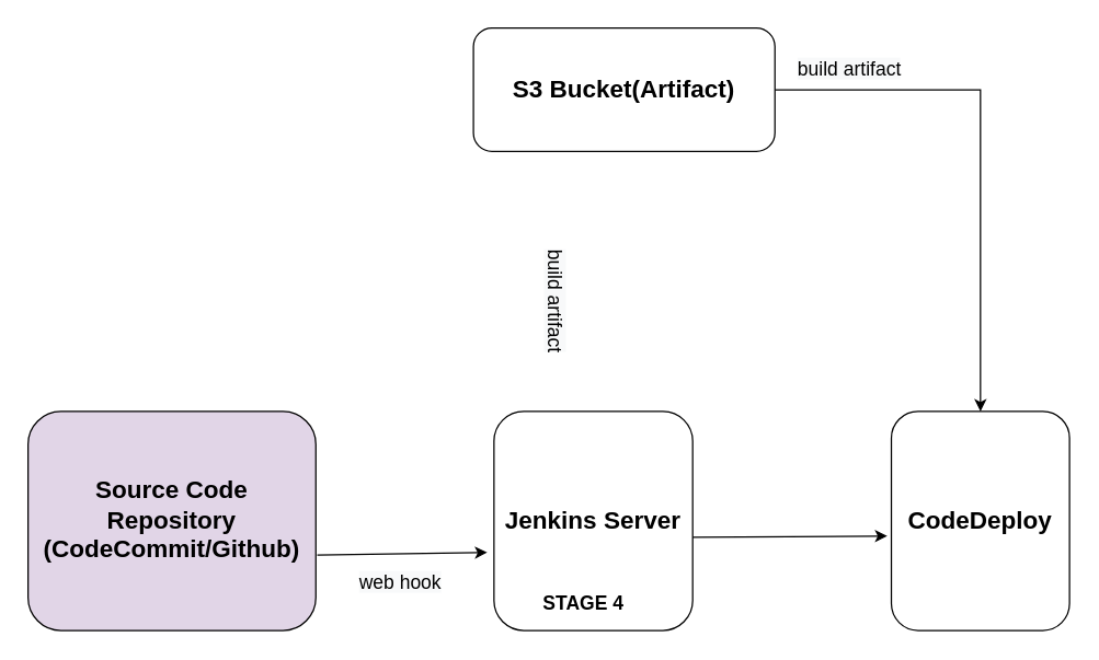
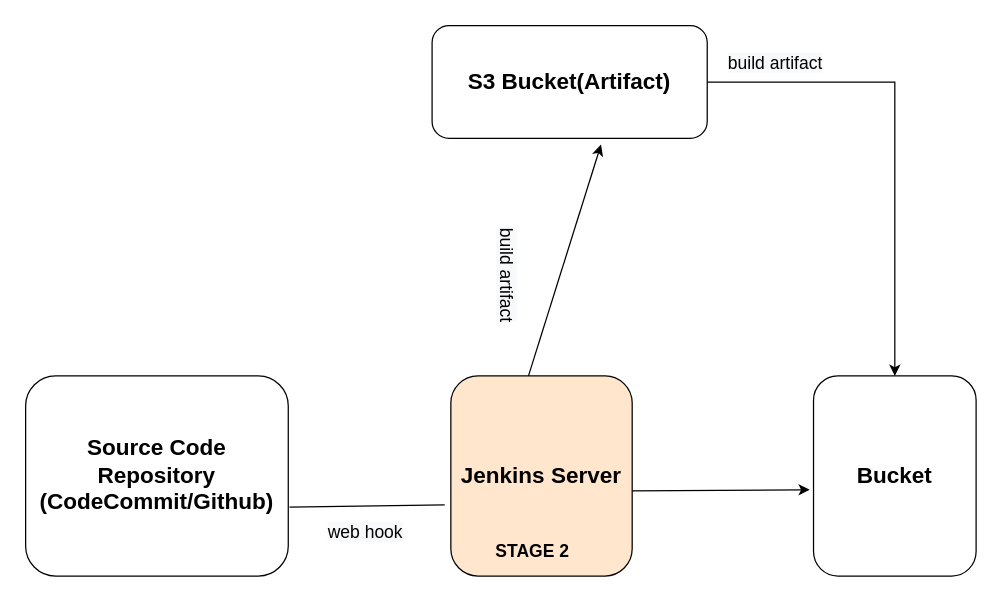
+ <mxCell id="12" value="" style="endArrow=classic;html=1;rounded=0;exitX=0.428;exitY=0;exitDx=0;exitDy=0;exitPerimeter=0;entryX=0.614;entryY=1.056;entryDx=0;entryDy=0;entryPerimeter=0;" edge="1" parent="1" source="3" target="6"><mxGeometry width="50" height="50" relative="1" as="geometry"><mxPoint x="700" y="350" as="sourcePoint" /><mxPoint x="750" y="300" as="targetPoint" /></mxGeometry></mxCell>
- <mxCell id="2" value="&lt;font style=&quot;font-size: 18px&quot;&gt;&lt;b&gt;Source Code Repository&lt;br&gt;(CodeCommit/Github)&lt;/b&gt;&lt;/font&gt;" style="rounded=1;whiteSpace=wrap;html=1;fillColor=#e1d5e7;" parent="1" vertex="1"><mxGeometry x="20" y="300" width="210" height="160" as="geometry" /></mxCell>
+ <mxCell id="2" value="&lt;font style=&quot;font-size: 18px&quot;&gt;&lt;b&gt;Source Code Repository&lt;br&gt;(CodeCommit/Github)&lt;/b&gt;&lt;/font&gt;" style="rounded=1;whiteSpace=wrap;html=1;" parent="1" vertex="1"><mxGeometry x="20" y="300" width="210" height="160" as="geometry" /></mxCell>
- <mxCell id="3" value="&lt;span style=&quot;font-size: 18px;&quot;&gt;&lt;b&gt;Jenkins Server&lt;/b&gt;&lt;/span&gt;" style="rounded=1;whiteSpace=wrap;html=1;" parent="1" vertex="1"><mxGeometry x="360" y="300" width="145" height="160" as="geometry" /></mxCell>
+ <mxCell id="3" value="&lt;span style=&quot;font-size: 18px;&quot;&gt;&lt;b&gt;Jenkins Server&lt;/b&gt;&lt;/span&gt;" style="rounded=1;whiteSpace=wrap;html=1;fillColor=#ffe6cc;" parent="1" vertex="1"><mxGeometry x="360" y="300" width="145" height="160" as="geometry" /></mxCell>
- <mxCell id="4" value="&lt;font style=&quot;font-size: 18px&quot;&gt;&lt;b&gt;CodeDeploy&lt;/b&gt;&lt;/font&gt;" style="rounded=1;whiteSpace=wrap;html=1;" parent="1" vertex="1"><mxGeometry x="650" y="300" width="130" height="160" as="geometry" /></mxCell>
+ <mxCell id="4" value="&lt;font style=&quot;font-size: 18px&quot;&gt;&lt;b&gt;Bucket&lt;/b&gt;&lt;/font&gt;" style="rounded=1;whiteSpace=wrap;html=1;" parent="1" vertex="1"><mxGeometry x="650" y="300" width="130" height="160" as="geometry" /></mxCell>
- <mxCell id="10" value="" style="endArrow=classic;html=1;rounded=0;exitX=1.005;exitY=0.656;exitDx=0;exitDy=0;exitPerimeter=0;entryX=-0.034;entryY=0.644;entryDx=0;entryDy=0;entryPerimeter=0;" edge="1" parent="1" source="2" target="3"><mxGeometry width="50" height="50" relative="1" as="geometry"><mxPoint x="700" y="350" as="sourcePoint" /><mxPoint x="750" y="300" as="targetPoint" /></mxGeometry></mxCell>
+ <mxCell id="10" value="" style="endArrow=none;html=1;rounded=0;exitX=1.005;exitY=0.656;exitDx=0;exitDy=0;exitPerimeter=0;entryX=-0.034;entryY=0.644;entryDx=0;entryDy=0;entryPerimeter=0;" edge="1" parent="1" source="2" target="3"><mxGeometry width="50" height="50" relative="1" as="geometry"><mxPoint x="700" y="350" as="sourcePoint" /><mxPoint x="750" y="300" as="targetPoint" /></mxGeometry></mxCell>
- <mxCell id="9" value="&lt;b&gt;&lt;font style=&quot;font-size: 14px&quot;&gt;STAGE 4&lt;/font&gt;&lt;/b&gt;" style="text;html=1;align=center;verticalAlign=middle;resizable=0;points=[];autosize=1;" parent="1" vertex="1"><mxGeometry x="390" y="430" width="70" height="20" as="geometry" /></mxCell>
+ <mxCell id="9" value="&lt;b&gt;&lt;font style=&quot;font-size: 14px&quot;&gt;STAGE 2&lt;/font&gt;&lt;/b&gt;" style="text;html=1;align=center;verticalAlign=middle;resizable=0;points=[];autosize=1;" parent="1" vertex="1"><mxGeometry x="390" y="430" width="70" height="20" as="geometry" /></mxCell>
